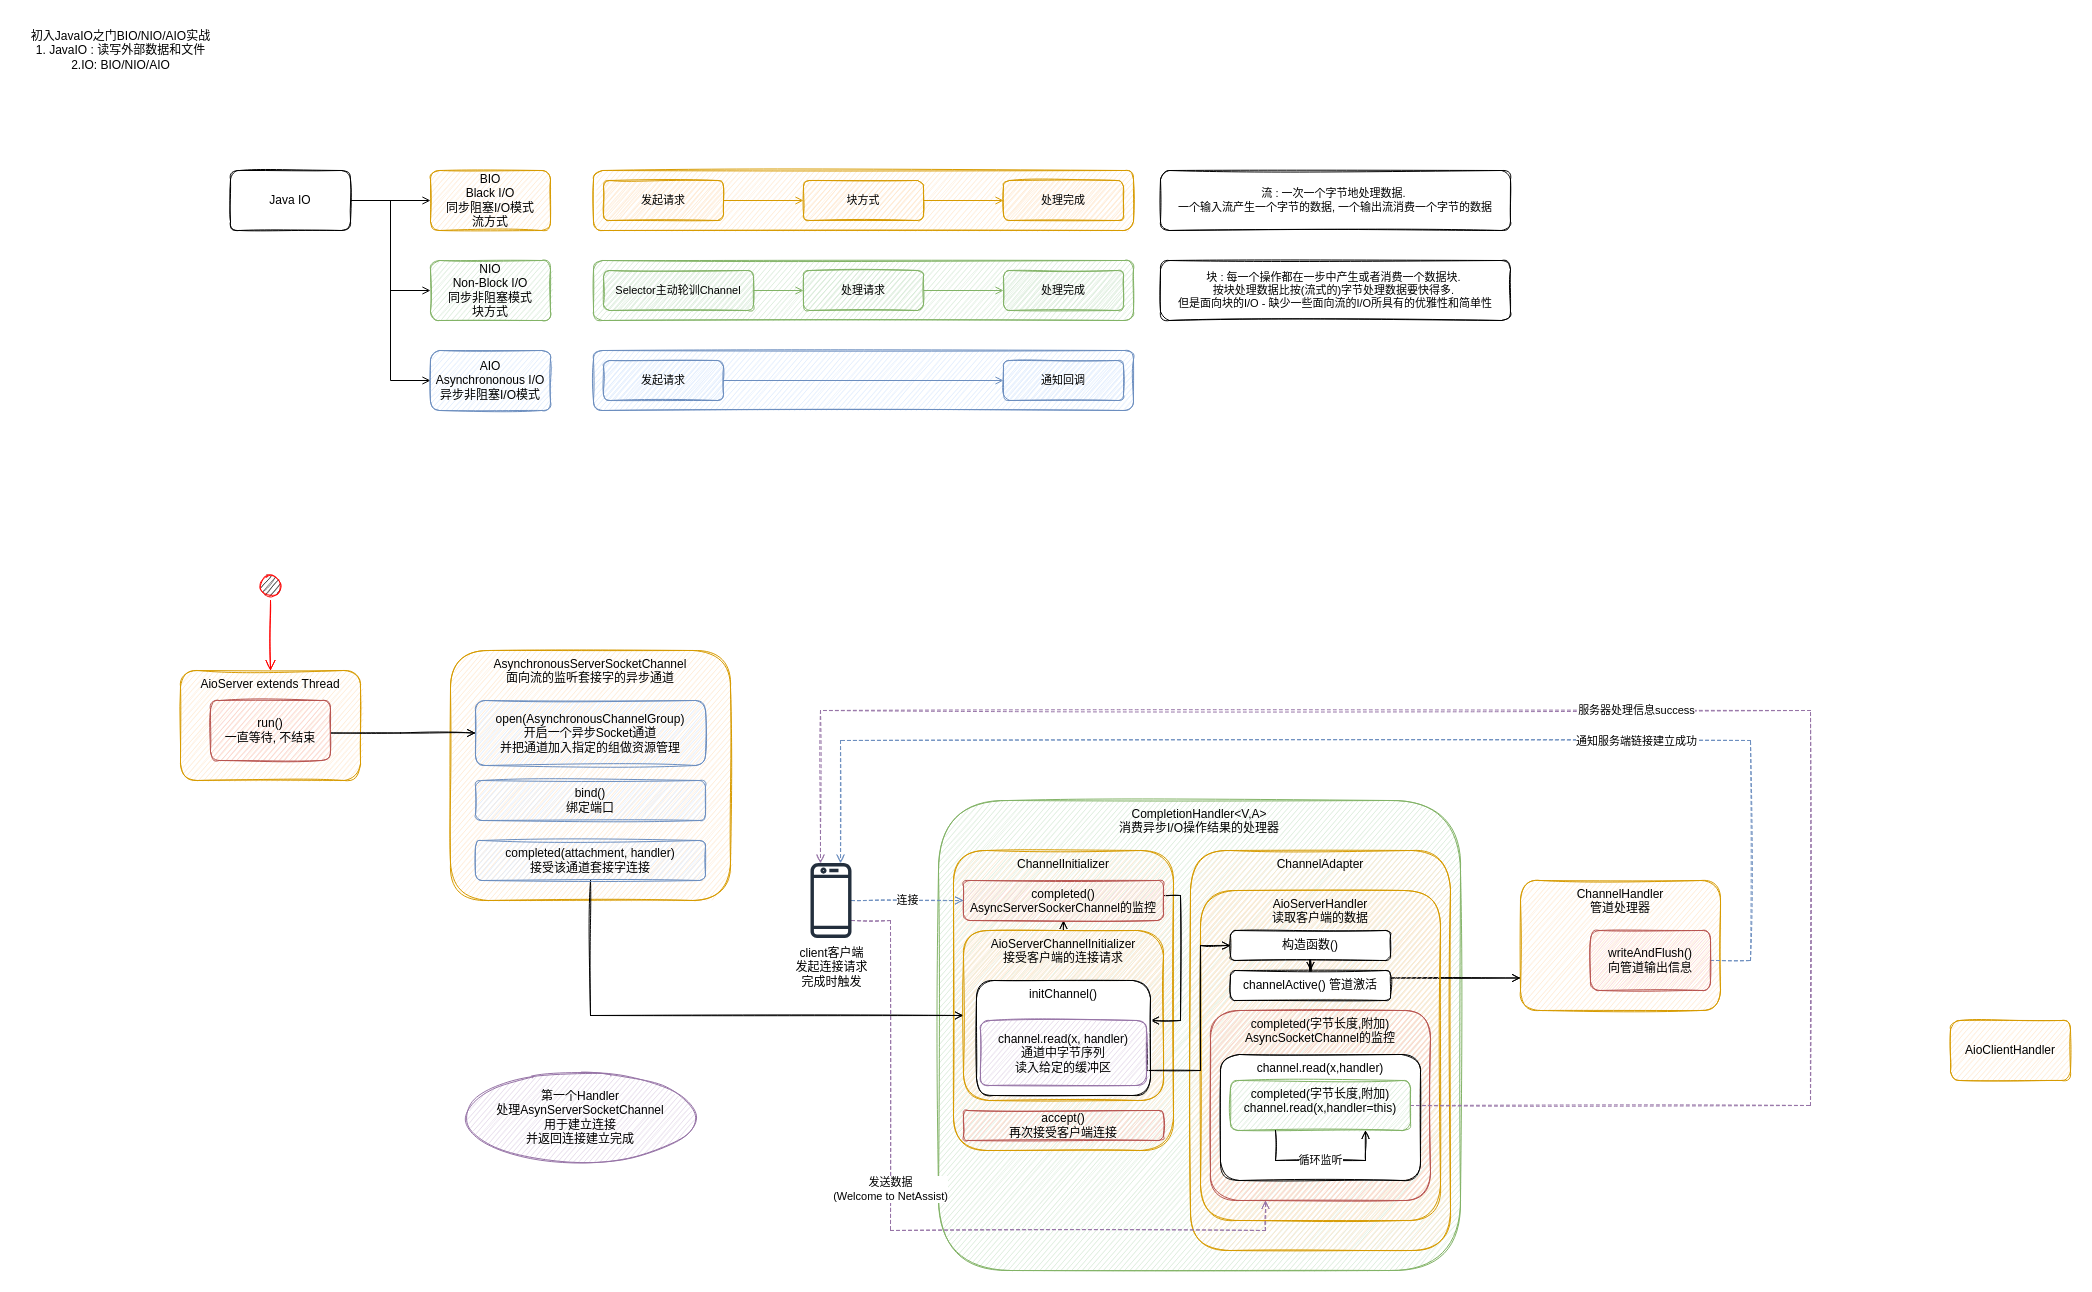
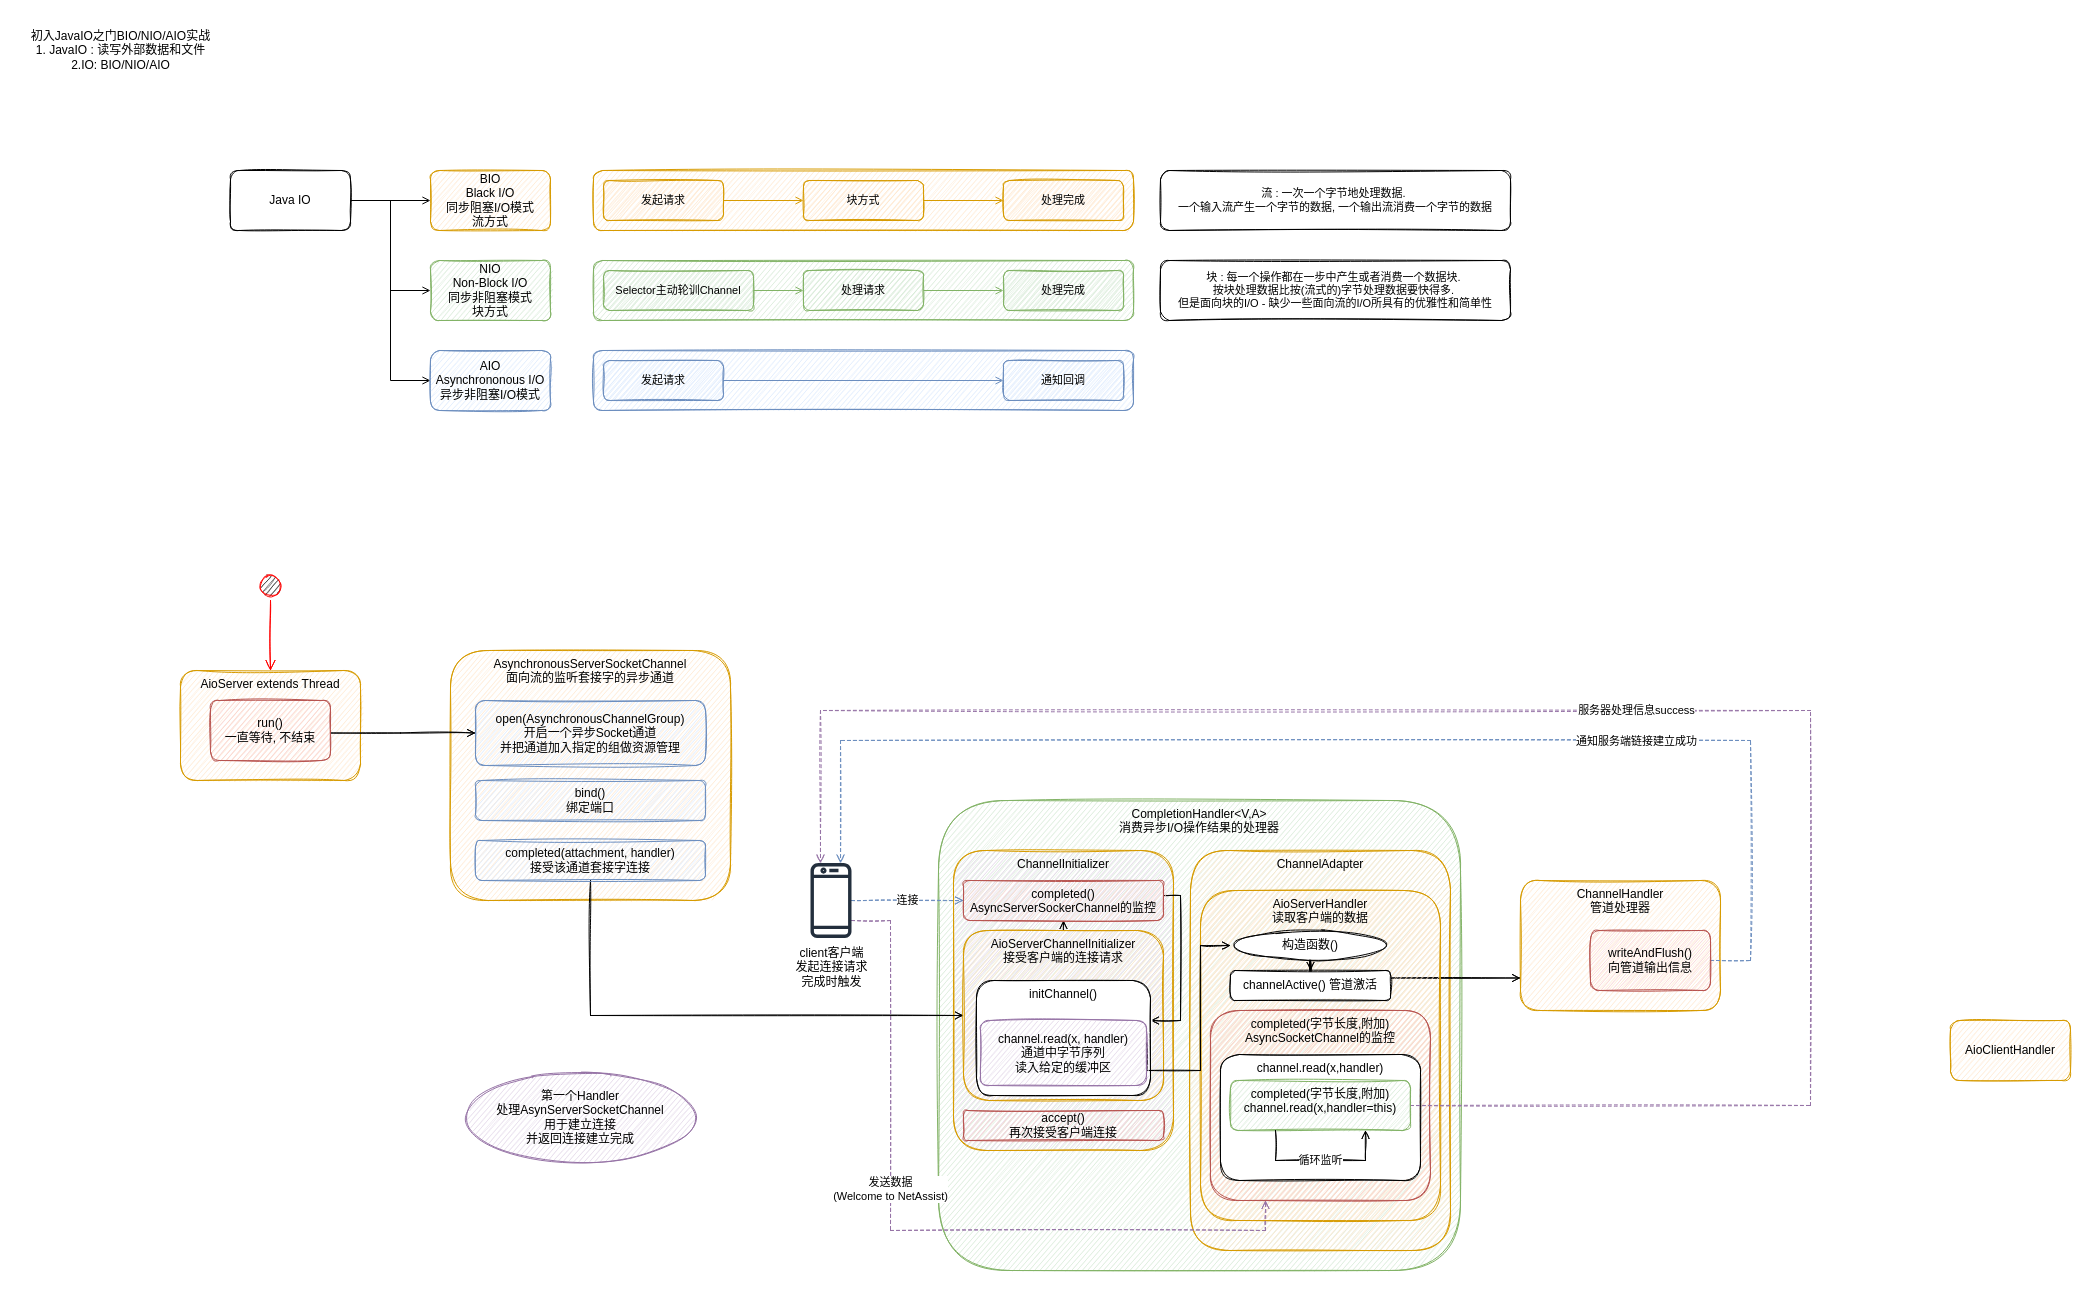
- <mxCell id="4" value="ChannelInitializer" style="rounded=1;whiteSpace=wrap;html=1;sketch=1;verticalAlign=top;fillColor=#ffe6cc;strokeColor=#d79b00;" parent="1" vertex="1"><mxGeometry x="953" y="850" width="220" height="300" as="geometry" /></mxCell>
+ <mxCell id="4" value="ChannelInitializer" style="rounded=1;whiteSpace=wrap;html=1;sketch=1;verticalAlign=top;fillColor=#e1d5e7;strokeColor=#d79b00;" parent="1" vertex="1"><mxGeometry x="953" y="850" width="220" height="300" as="geometry" /></mxCell>
- <mxCell id="60" value="构造函数()" style="rounded=1;whiteSpace=wrap;html=1;sketch=1;" parent="1" vertex="1"><mxGeometry x="1230" y="930" width="160" height="30" as="geometry" /></mxCell>
+ <mxCell id="60" value="构造函数()" style="ellipse;whiteSpace=wrap;html=1;sketch=1;" parent="1" vertex="1"><mxGeometry x="1230" y="930" width="160" height="30" as="geometry" /></mxCell>
